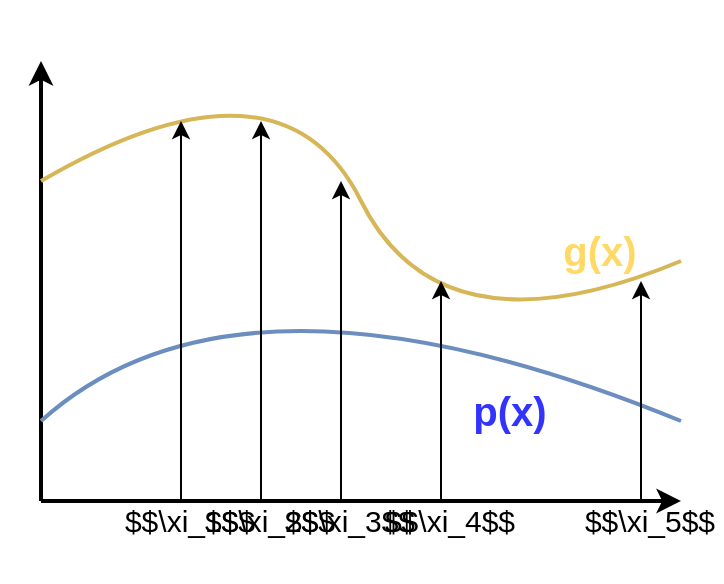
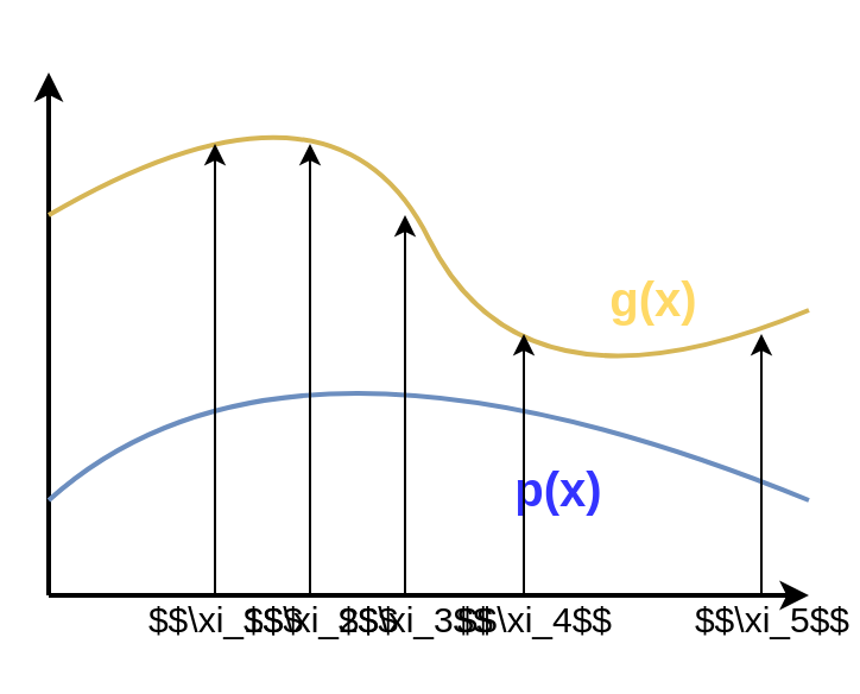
- <mxCell id="6" value="&lt;font style=&quot;font-size: 20px&quot;&gt;g(x)&lt;/font&gt;" style="text;html=1;strokeColor=none;fillColor=none;align=center;verticalAlign=middle;whiteSpace=wrap;rounded=0;fontColor=#FFD966;fontStyle=1" vertex="1" parent="1"><mxGeometry x="275" y="110" width="50" height="30" as="geometry" /></mxCell>
+ <mxCell id="6" value="&lt;font style=&quot;font-size: 20px&quot;&gt;g(x)&lt;/font&gt;" style="text;html=1;strokeColor=none;fillColor=none;align=center;verticalAlign=middle;whiteSpace=wrap;rounded=0;fontColor=#FFD966;fontStyle=1" vertex="1" parent="1"><mxGeometry x="250" y="110" width="50" height="30" as="geometry" /></mxCell>
- <mxCell id="7" value="&lt;font style=&quot;font-size: 20px&quot;&gt;p(x)&lt;/font&gt;" style="text;html=1;strokeColor=none;fillColor=none;align=center;verticalAlign=middle;whiteSpace=wrap;rounded=0;fontStyle=1;fontColor=#3333FF;" vertex="1" parent="1"><mxGeometry x="230" y="190" width="50" height="30" as="geometry" /></mxCell>
+ <mxCell id="7" value="&lt;font style=&quot;font-size: 20px&quot;&gt;p(x)&lt;/font&gt;" style="text;html=1;strokeColor=none;fillColor=none;align=center;verticalAlign=middle;whiteSpace=wrap;rounded=0;fontStyle=1;fontColor=#3333FF;" vertex="1" parent="1"><mxGeometry x="210" y="190" width="50" height="30" as="geometry" /></mxCell>
